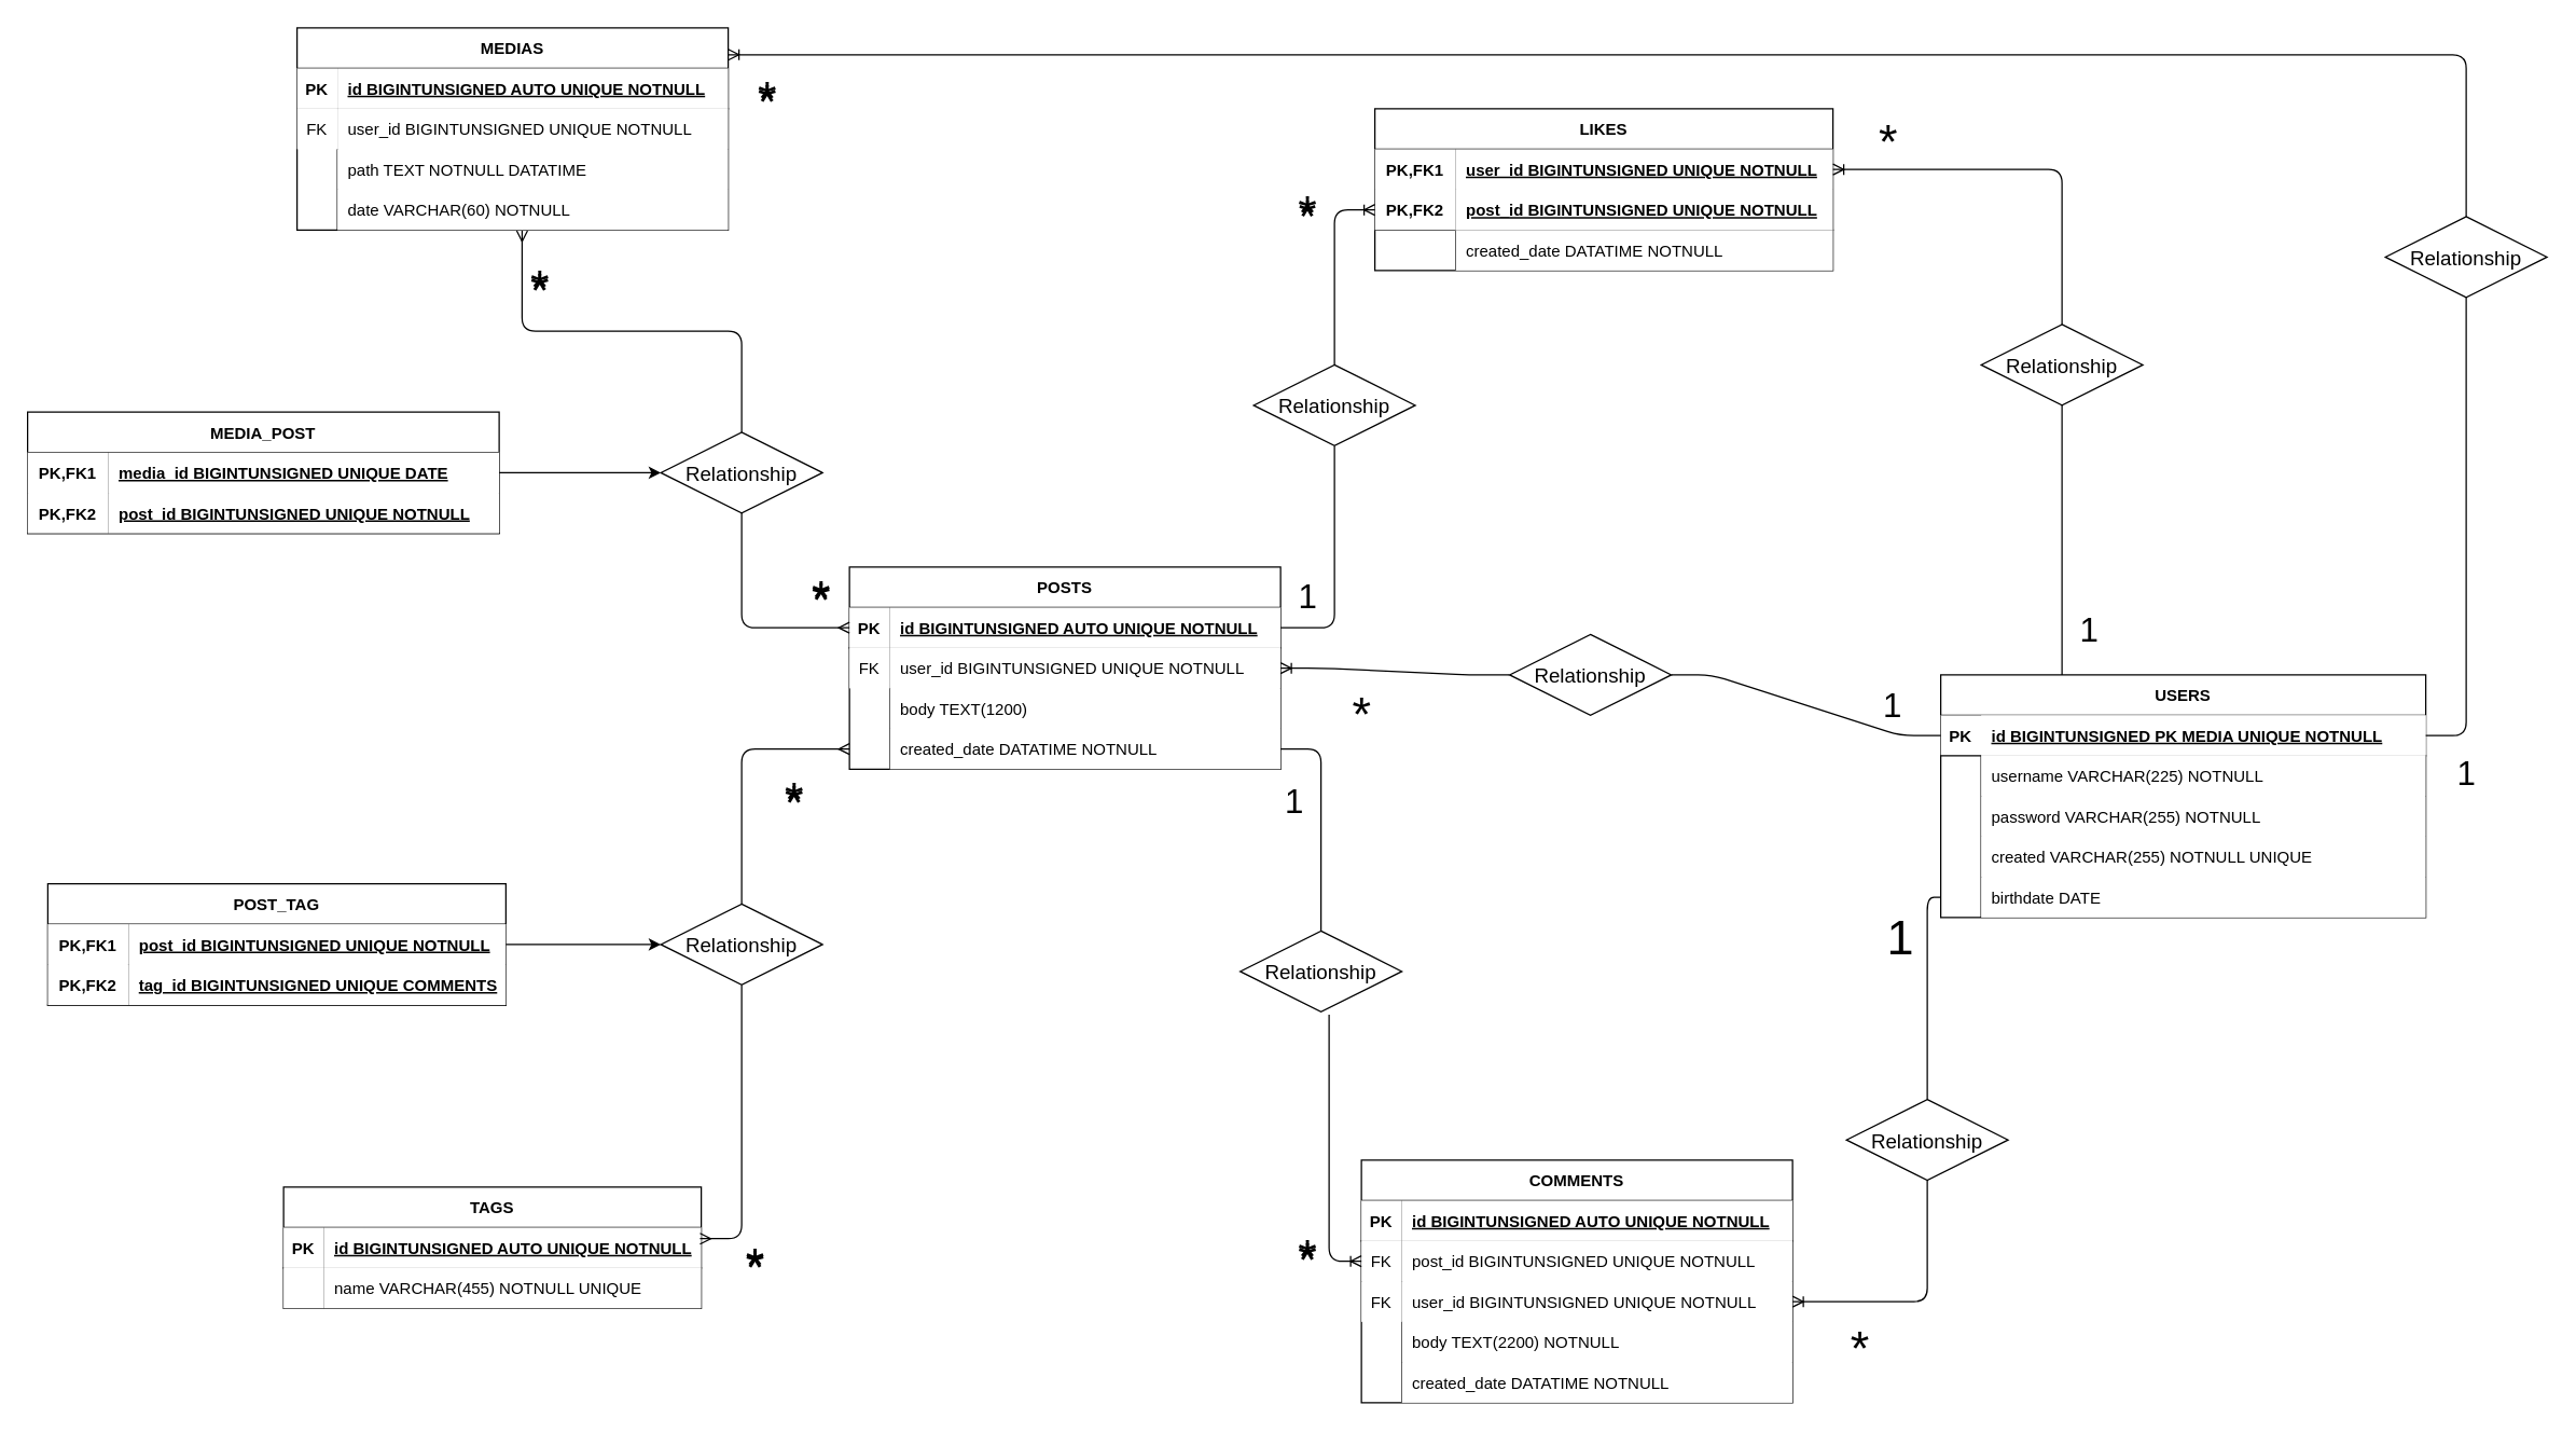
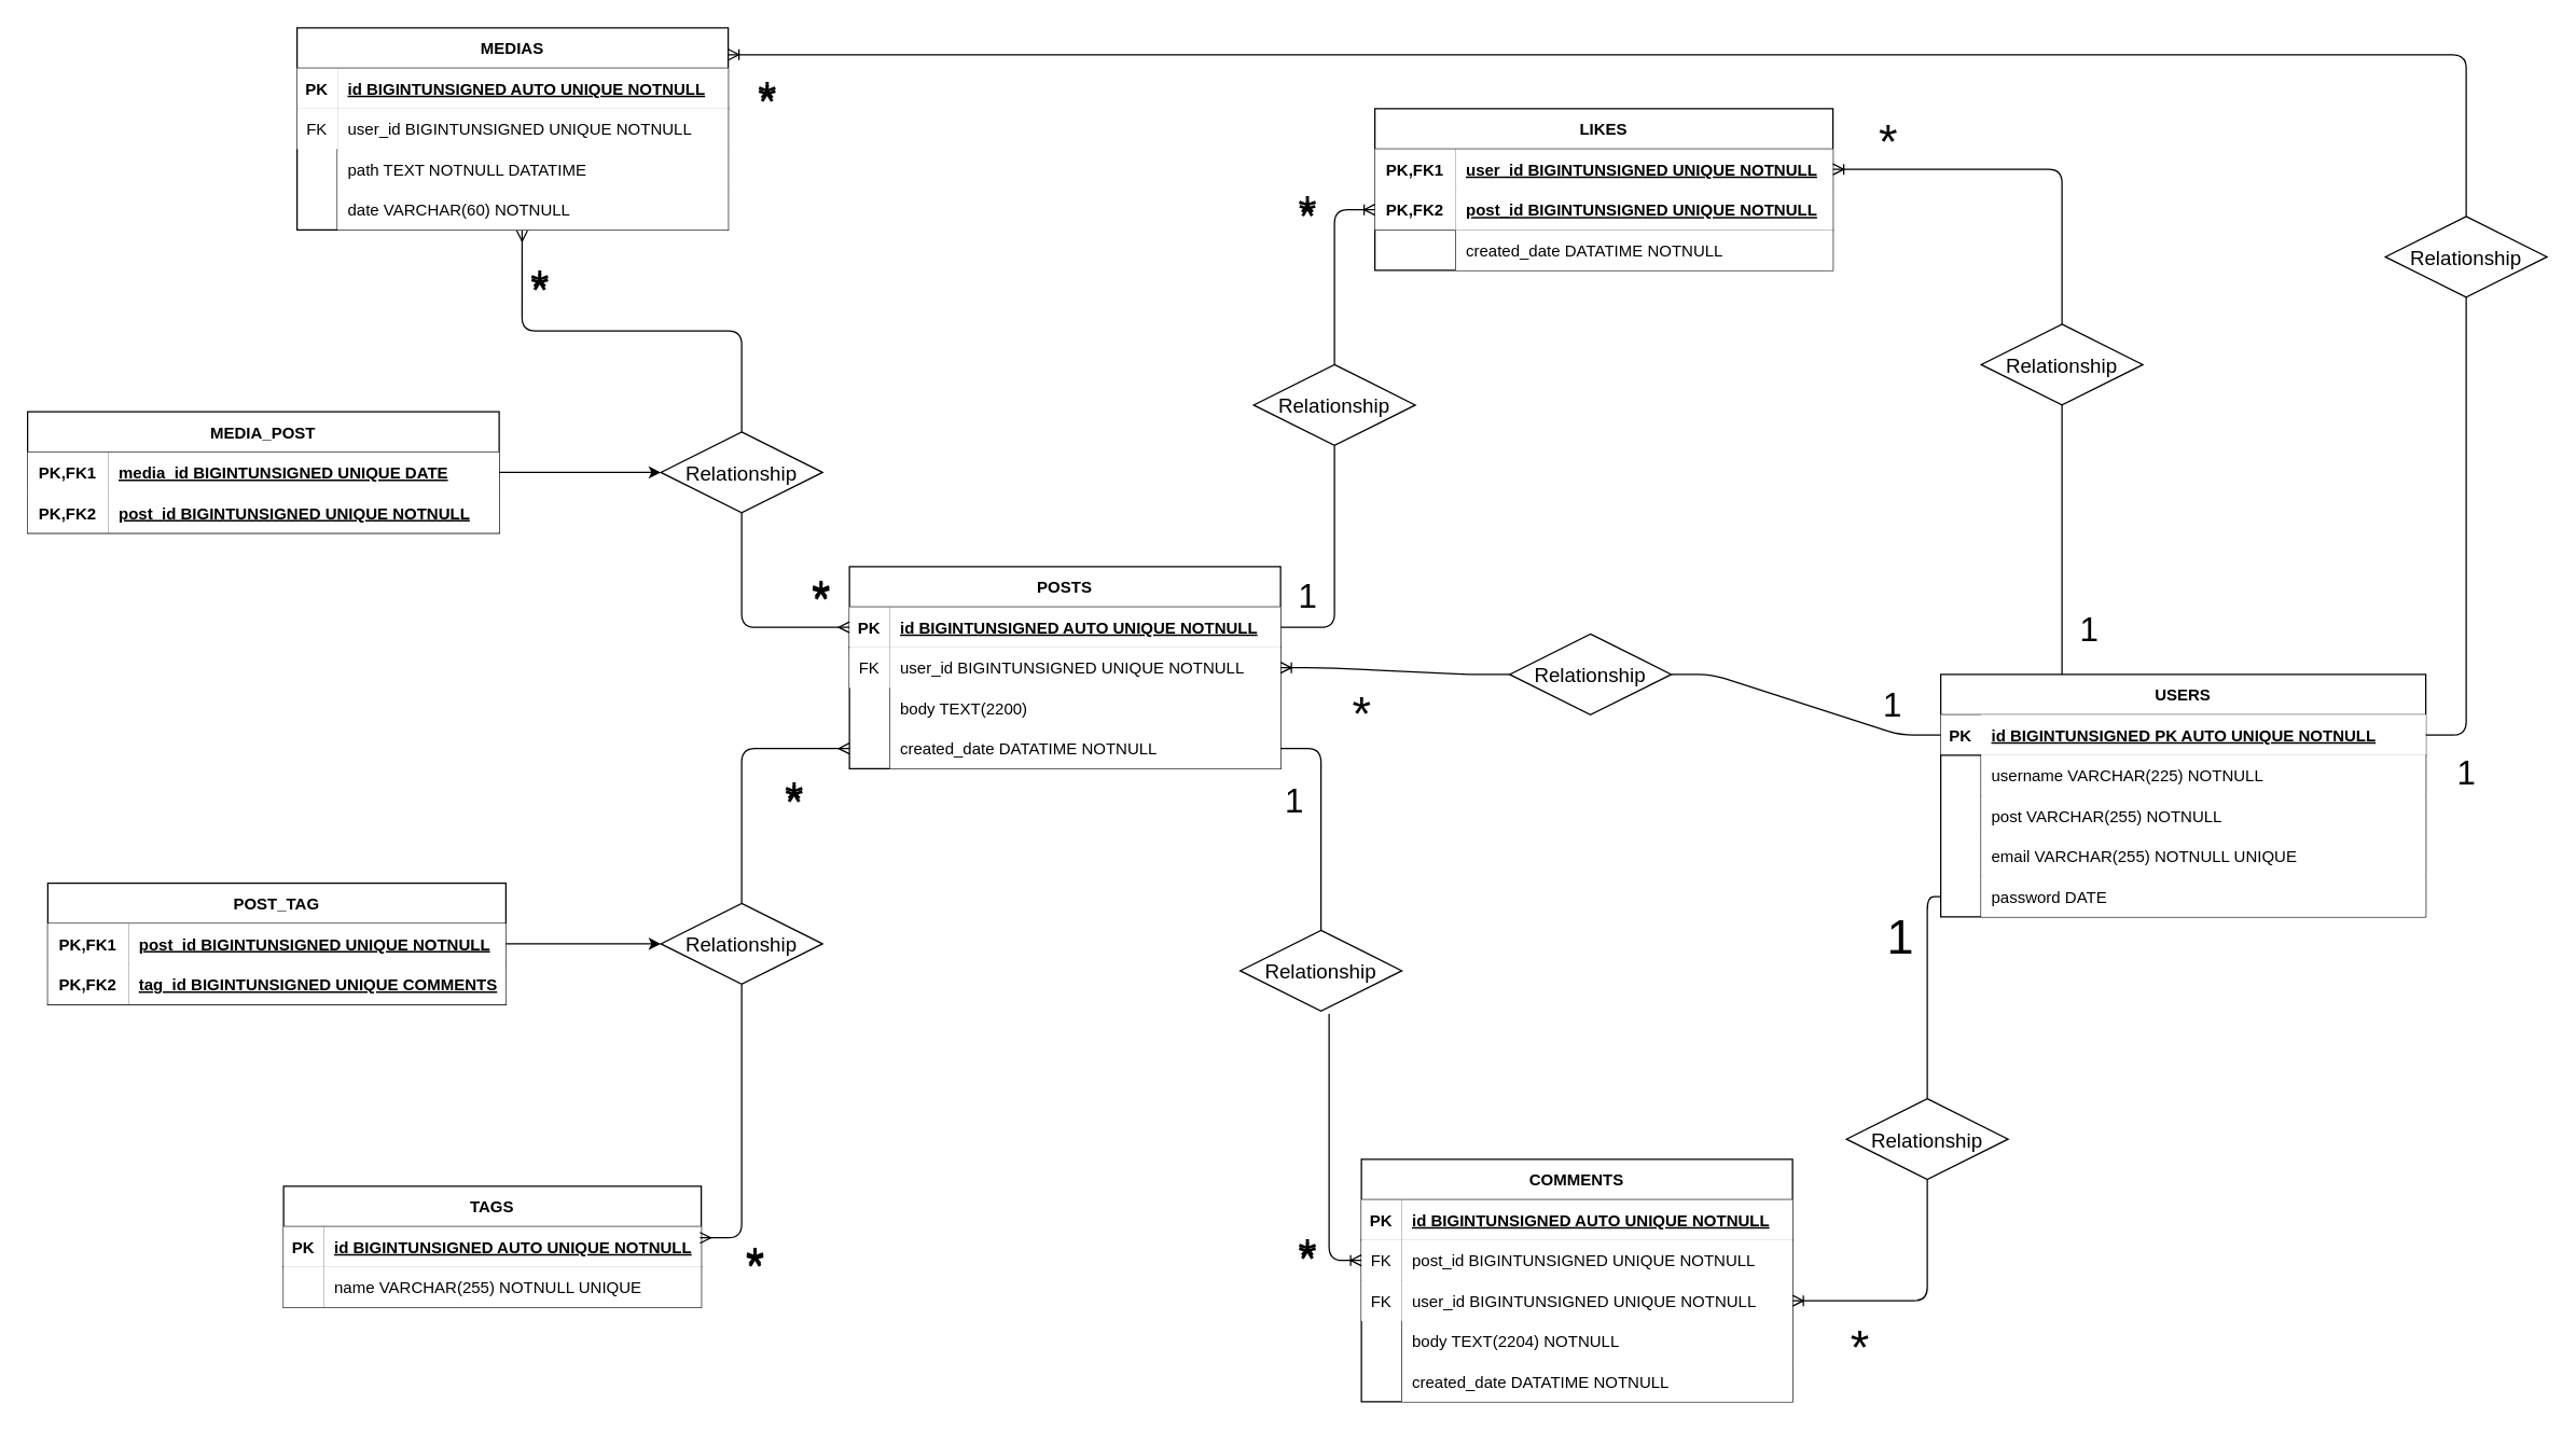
- <mxCell id="27" value="body TEXT(1200)" style="shape=partialRectangle;connectable=0;fillColor=default;top=0;left=0;bottom=0;right=0;align=left;spacingLeft=6;overflow=hidden;labelBackgroundColor=none;labelBorderColor=none;" vertex="1" parent="25"><mxGeometry x="30" width="290" height="30" as="geometry"><mxRectangle width="290" height="30" as="alternateBounds" /></mxGeometry></mxCell>
+ <mxCell id="27" value="body TEXT(2200)" style="shape=partialRectangle;connectable=0;fillColor=default;top=0;left=0;bottom=0;right=0;align=left;spacingLeft=6;overflow=hidden;labelBackgroundColor=none;labelBorderColor=none;" vertex="1" parent="25"><mxGeometry x="30" width="290" height="30" as="geometry"><mxRectangle width="290" height="30" as="alternateBounds" /></mxGeometry></mxCell>
- <mxCell id="5" value="id BIGINTUNSIGNED PK MEDIA UNIQUE NOTNULL" style="shape=partialRectangle;connectable=0;fillColor=default;top=0;left=0;bottom=0;right=0;align=left;spacingLeft=6;fontStyle=5;overflow=hidden;labelBackgroundColor=none;labelBorderColor=none;" vertex="1" parent="3"><mxGeometry x="30" width="330" height="30" as="geometry"><mxRectangle width="330" height="30" as="alternateBounds" /></mxGeometry></mxCell>
+ <mxCell id="5" value="id BIGINTUNSIGNED PK AUTO UNIQUE NOTNULL" style="shape=partialRectangle;connectable=0;fillColor=default;top=0;left=0;bottom=0;right=0;align=left;spacingLeft=6;fontStyle=5;overflow=hidden;labelBackgroundColor=none;labelBorderColor=none;" vertex="1" parent="3"><mxGeometry x="30" width="330" height="30" as="geometry"><mxRectangle width="330" height="30" as="alternateBounds" /></mxGeometry></mxCell>
- <mxCell id="11" value="password VARCHAR(255) NOTNULL" style="shape=partialRectangle;connectable=0;fillColor=default;top=0;left=0;bottom=0;right=0;align=left;spacingLeft=6;overflow=hidden;labelBackgroundColor=none;labelBorderColor=none;" vertex="1" parent="9"><mxGeometry x="30" width="330" height="30" as="geometry"><mxRectangle width="330" height="30" as="alternateBounds" /></mxGeometry></mxCell>
+ <mxCell id="11" value="post VARCHAR(255) NOTNULL" style="shape=partialRectangle;connectable=0;fillColor=default;top=0;left=0;bottom=0;right=0;align=left;spacingLeft=6;overflow=hidden;labelBackgroundColor=none;labelBorderColor=none;" vertex="1" parent="9"><mxGeometry x="30" width="330" height="30" as="geometry"><mxRectangle width="330" height="30" as="alternateBounds" /></mxGeometry></mxCell>
- <mxCell id="14" value="created VARCHAR(255) NOTNULL UNIQUE" style="shape=partialRectangle;connectable=0;fillColor=default;top=0;left=0;bottom=0;right=0;align=left;spacingLeft=6;overflow=hidden;labelBackgroundColor=none;labelBorderColor=none;" vertex="1" parent="12"><mxGeometry x="30" width="330" height="30" as="geometry"><mxRectangle width="330" height="30" as="alternateBounds" /></mxGeometry></mxCell>
+ <mxCell id="14" value="email VARCHAR(255) NOTNULL UNIQUE" style="shape=partialRectangle;connectable=0;fillColor=default;top=0;left=0;bottom=0;right=0;align=left;spacingLeft=6;overflow=hidden;labelBackgroundColor=none;labelBorderColor=none;" vertex="1" parent="12"><mxGeometry x="30" width="330" height="30" as="geometry"><mxRectangle width="330" height="30" as="alternateBounds" /></mxGeometry></mxCell>
- <mxCell id="17" value="birthdate DATE" style="shape=partialRectangle;connectable=0;fillColor=default;top=0;left=0;bottom=0;right=0;align=left;spacingLeft=6;overflow=hidden;labelBackgroundColor=none;labelBorderColor=none;" vertex="1" parent="15"><mxGeometry x="30" width="330" height="30" as="geometry"><mxRectangle width="330" height="30" as="alternateBounds" /></mxGeometry></mxCell>
+ <mxCell id="17" value="password DATE" style="shape=partialRectangle;connectable=0;fillColor=default;top=0;left=0;bottom=0;right=0;align=left;spacingLeft=6;overflow=hidden;labelBackgroundColor=none;labelBorderColor=none;" vertex="1" parent="15"><mxGeometry x="30" width="330" height="30" as="geometry"><mxRectangle width="330" height="30" as="alternateBounds" /></mxGeometry></mxCell>
- <mxCell id="50" value="name VARCHAR(455) NOTNULL UNIQUE" style="shape=partialRectangle;connectable=0;fillColor=default;top=0;left=0;bottom=0;right=0;align=left;spacingLeft=6;overflow=hidden;labelBackgroundColor=none;labelBorderColor=none;" vertex="1" parent="48"><mxGeometry x="30" width="280" height="30" as="geometry"><mxRectangle width="280" height="30" as="alternateBounds" /></mxGeometry></mxCell>
+ <mxCell id="50" value="name VARCHAR(255) NOTNULL UNIQUE" style="shape=partialRectangle;connectable=0;fillColor=default;top=0;left=0;bottom=0;right=0;align=left;spacingLeft=6;overflow=hidden;labelBackgroundColor=none;labelBorderColor=none;" vertex="1" parent="48"><mxGeometry x="30" width="280" height="30" as="geometry"><mxRectangle width="280" height="30" as="alternateBounds" /></mxGeometry></mxCell>
- <mxCell id="63" value="body TEXT(2200) NOTNULL" style="shape=partialRectangle;connectable=0;fillColor=default;top=0;left=0;bottom=0;right=0;align=left;spacingLeft=6;overflow=hidden;labelBackgroundColor=none;labelBorderColor=none;" vertex="1" parent="61"><mxGeometry x="30" width="290" height="30" as="geometry"><mxRectangle width="290" height="30" as="alternateBounds" /></mxGeometry></mxCell>
+ <mxCell id="63" value="body TEXT(2204) NOTNULL" style="shape=partialRectangle;connectable=0;fillColor=default;top=0;left=0;bottom=0;right=0;align=left;spacingLeft=6;overflow=hidden;labelBackgroundColor=none;labelBorderColor=none;" vertex="1" parent="61"><mxGeometry x="30" width="290" height="30" as="geometry"><mxRectangle width="290" height="30" as="alternateBounds" /></mxGeometry></mxCell>
